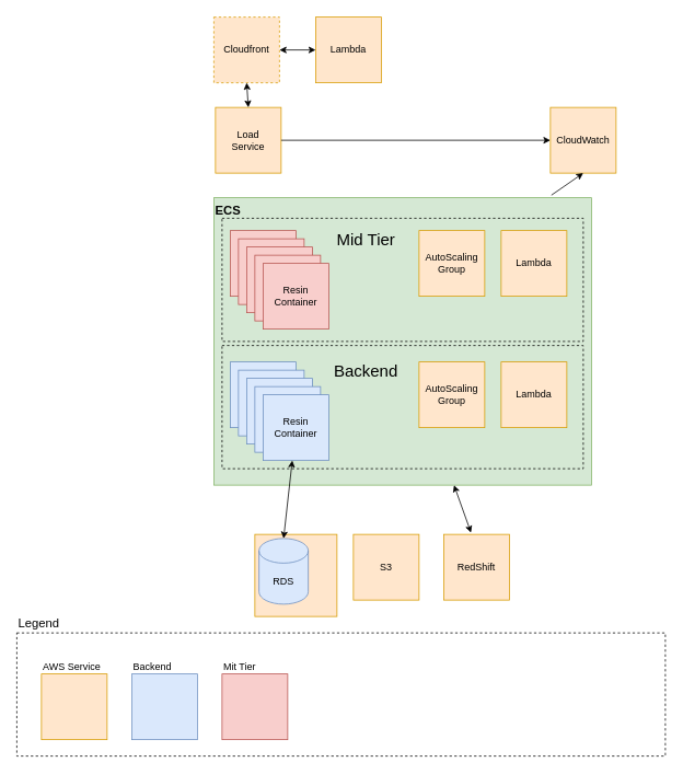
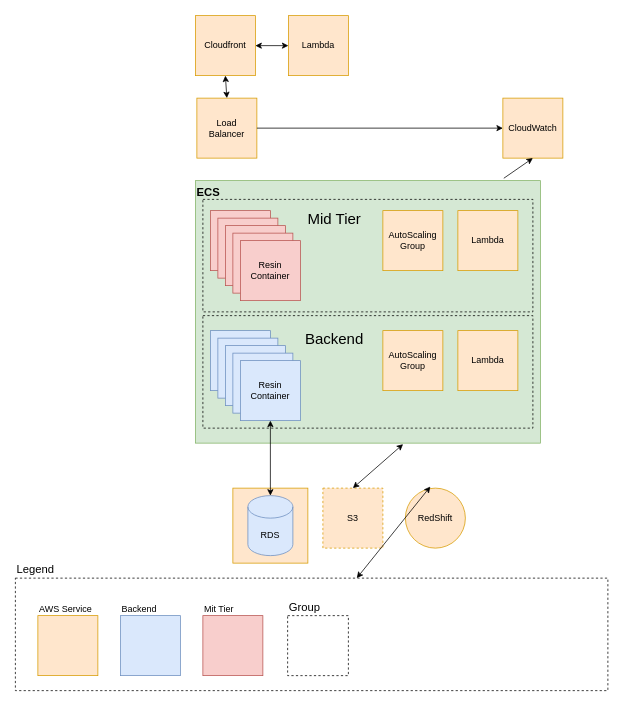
- <mxCell id="3" value="Cloudfront" style="whiteSpace=wrap;html=1;aspect=fixed;fillColor=#ffe6cc;strokeColor=#d79b00;dashed=1;" vertex="1" parent="1"><mxGeometry x="260" y="20" width="80" height="80" as="geometry" /></mxCell>
+ <mxCell id="3" value="Cloudfront" style="whiteSpace=wrap;html=1;aspect=fixed;fillColor=#ffe6cc;strokeColor=#d79b00;" vertex="1" parent="1"><mxGeometry x="260" y="20" width="80" height="80" as="geometry" /></mxCell>
- <mxCell id="4" value="Load&lt;br&gt;Service" style="whiteSpace=wrap;html=1;aspect=fixed;fillColor=#ffe6cc;strokeColor=#d79b00;" vertex="1" parent="1"><mxGeometry x="262" y="130" width="80" height="80" as="geometry" /></mxCell>
+ <mxCell id="4" value="Load&lt;br&gt;Balancer" style="whiteSpace=wrap;html=1;aspect=fixed;fillColor=#ffe6cc;strokeColor=#d79b00;" vertex="1" parent="1"><mxGeometry x="262" y="130" width="80" height="80" as="geometry" /></mxCell>
- <mxCell id="31" value="" style="endArrow=classic;startArrow=classic;html=1;fontSize=15;exitX=0.416;exitY=-0.026;exitDx=0;exitDy=0;exitPerimeter=0;" edge="1" parent="1" source="29" target="5"><mxGeometry width="50" height="50" relative="1" as="geometry"><mxPoint x="514" y="680" as="sourcePoint" /><mxPoint x="590" y="600" as="targetPoint" /></mxGeometry></mxCell>
+ <mxCell id="31" value="" style="endArrow=classic;startArrow=classic;html=1;fontSize=15;exitX=0.416;exitY=-0.026;exitDx=0;exitDy=0;exitPerimeter=0;" edge="1" parent="1" source="29" target="23"><mxGeometry width="50" height="50" relative="1" as="geometry"><mxPoint x="514" y="680" as="sourcePoint" /><mxPoint x="590" y="600" as="targetPoint" /></mxGeometry></mxCell>
+ <mxCell id="30" value="" style="endArrow=classic;startArrow=classic;html=1;fontSize=15;exitX=0.5;exitY=0;exitDx=0;exitDy=0;entryX=0.602;entryY=1.004;entryDx=0;entryDy=0;entryPerimeter=0;" edge="1" parent="1" source="28" target="5"><mxGeometry width="50" height="50" relative="1" as="geometry"><mxPoint x="440" y="390" as="sourcePoint" /><mxPoint x="470" y="610" as="targetPoint" /></mxGeometry></mxCell>
- <mxCell id="28" value="S3" style="whiteSpace=wrap;html=1;aspect=fixed;fillColor=#ffe6cc;strokeColor=#d79b00;" vertex="1" parent="1"><mxGeometry x="430" y="650" width="80" height="80" as="geometry" /></mxCell>
+ <mxCell id="28" value="S3" style="whiteSpace=wrap;html=1;aspect=fixed;fillColor=#ffe6cc;strokeColor=#d79b00;dashed=1;" vertex="1" parent="1"><mxGeometry x="430" y="650" width="80" height="80" as="geometry" /></mxCell>
- <mxCell id="29" value="RedShift" style="whiteSpace=wrap;html=1;aspect=fixed;fillColor=#ffe6cc;strokeColor=#d79b00;" vertex="1" parent="1"><mxGeometry x="540" y="650" width="80" height="80" as="geometry" /></mxCell>
+ <mxCell id="29" value="RedShift" style="ellipse;whiteSpace=wrap;html=1;aspect=fixed;fillColor=#ffe6cc;strokeColor=#d79b00;" vertex="1" parent="1"><mxGeometry x="540" y="650" width="80" height="80" as="geometry" /></mxCell>
- <mxCell id="9" value="RDS" style="shape=cylinder3;whiteSpace=wrap;html=1;boundedLbl=1;backgroundOutline=1;size=15;fillColor=#dae8fc;strokeColor=#6c8ebf;" vertex="1" parent="1"><mxGeometry x="315" y="655" width="60" height="80" as="geometry" /></mxCell>
+ <mxCell id="9" value="RDS" style="shape=cylinder3;whiteSpace=wrap;html=1;boundedLbl=1;backgroundOutline=1;size=15;fillColor=#dae8fc;strokeColor=#6c8ebf;" vertex="1" parent="1"><mxGeometry x="330" y="660" width="60" height="80" as="geometry" /></mxCell>
+ <mxCell id="27" value="Group" style="rounded=0;whiteSpace=wrap;html=1;fontSize=15;align=left;dashed=1;fillColor=none;labelPosition=center;verticalLabelPosition=top;verticalAlign=bottom;" vertex="1" parent="1"><mxGeometry x="383" y="820" width="81" height="80" as="geometry" /></mxCell>
